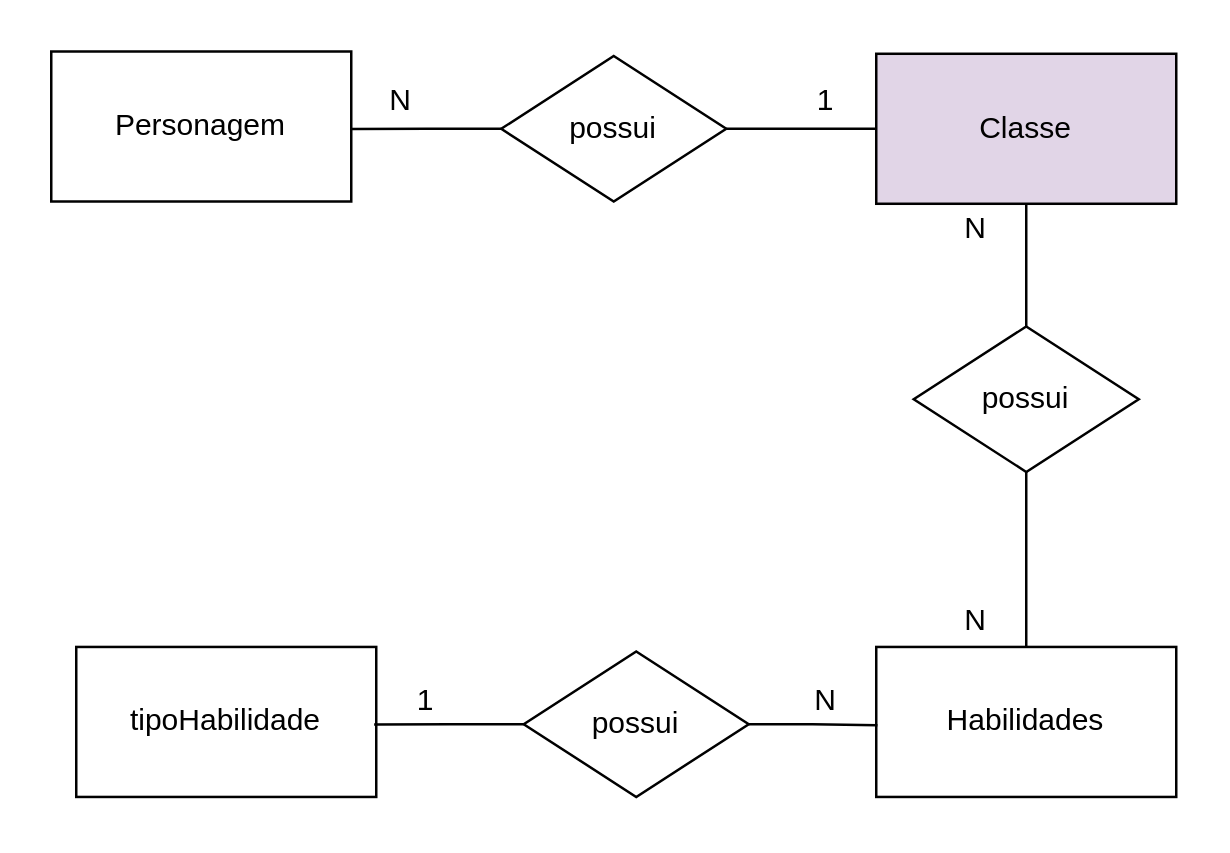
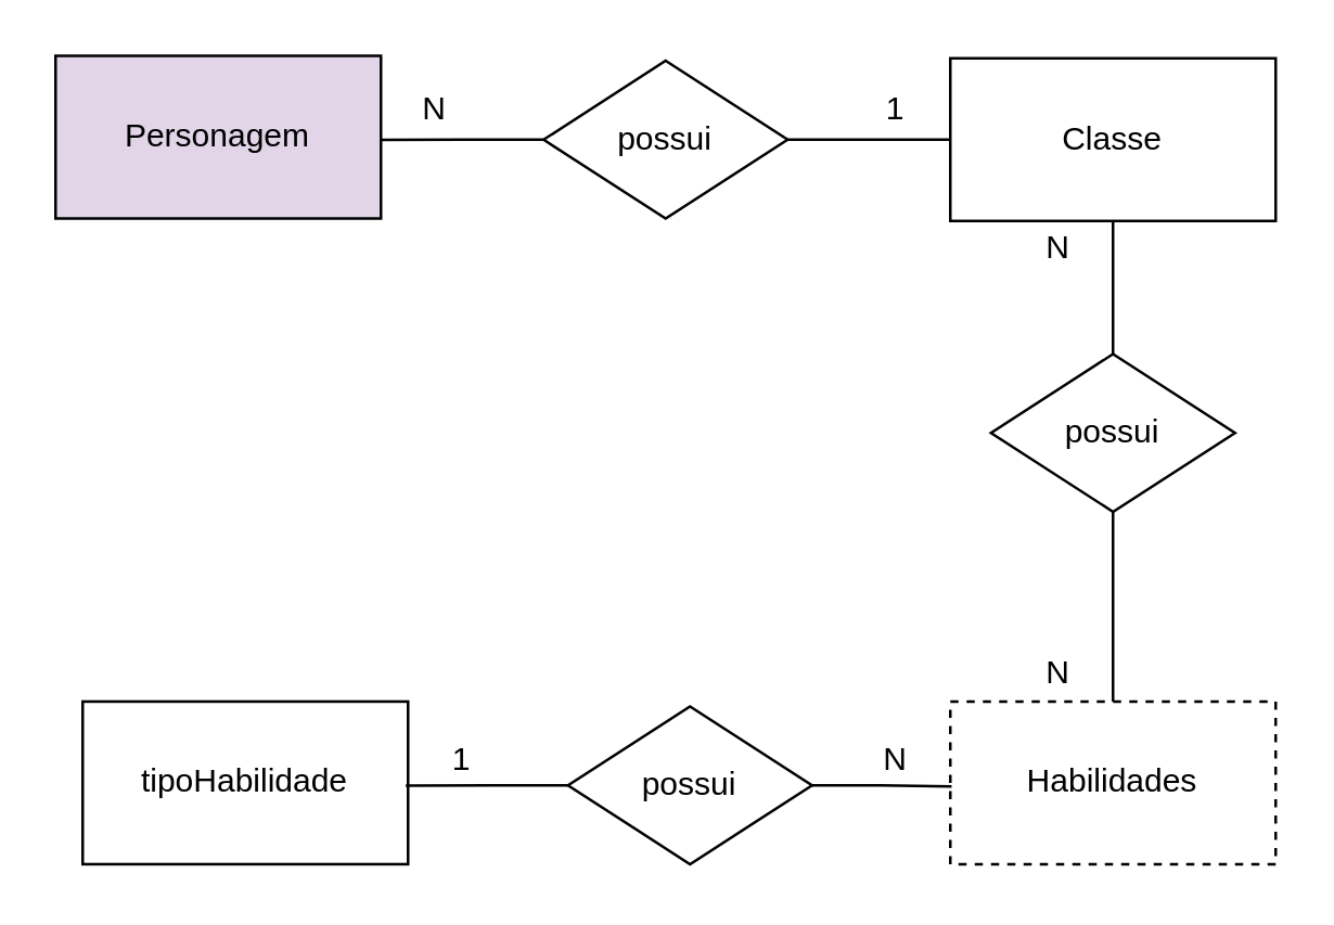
- <mxCell id="3" value="Personagem" style="rounded=0;whiteSpace=wrap;html=1;" vertex="1" parent="1"><mxGeometry x="20" y="20" width="120" height="60" as="geometry" /></mxCell>
+ <mxCell id="3" value="Personagem" style="rounded=0;whiteSpace=wrap;html=1;fillColor=#e1d5e7;" vertex="1" parent="1"><mxGeometry x="20" y="20" width="120" height="60" as="geometry" /></mxCell>
- <mxCell id="4" value="Classe" style="rounded=0;whiteSpace=wrap;html=1;fillColor=#e1d5e7;" vertex="1" parent="1"><mxGeometry x="350" y="20.91" width="120" height="60" as="geometry" /></mxCell>
+ <mxCell id="4" value="Classe" style="rounded=0;whiteSpace=wrap;html=1;" vertex="1" parent="1"><mxGeometry x="350" y="20.91" width="120" height="60" as="geometry" /></mxCell>
- <mxCell id="2" value="Habilidades" style="rounded=0;whiteSpace=wrap;html=1;" vertex="1" parent="1"><mxGeometry x="350" y="258.18" width="120" height="60" as="geometry" /></mxCell>
+ <mxCell id="2" value="Habilidades" style="rounded=0;whiteSpace=wrap;html=1;dashed=1;" vertex="1" parent="1"><mxGeometry x="350" y="258.18" width="120" height="60" as="geometry" /></mxCell>
